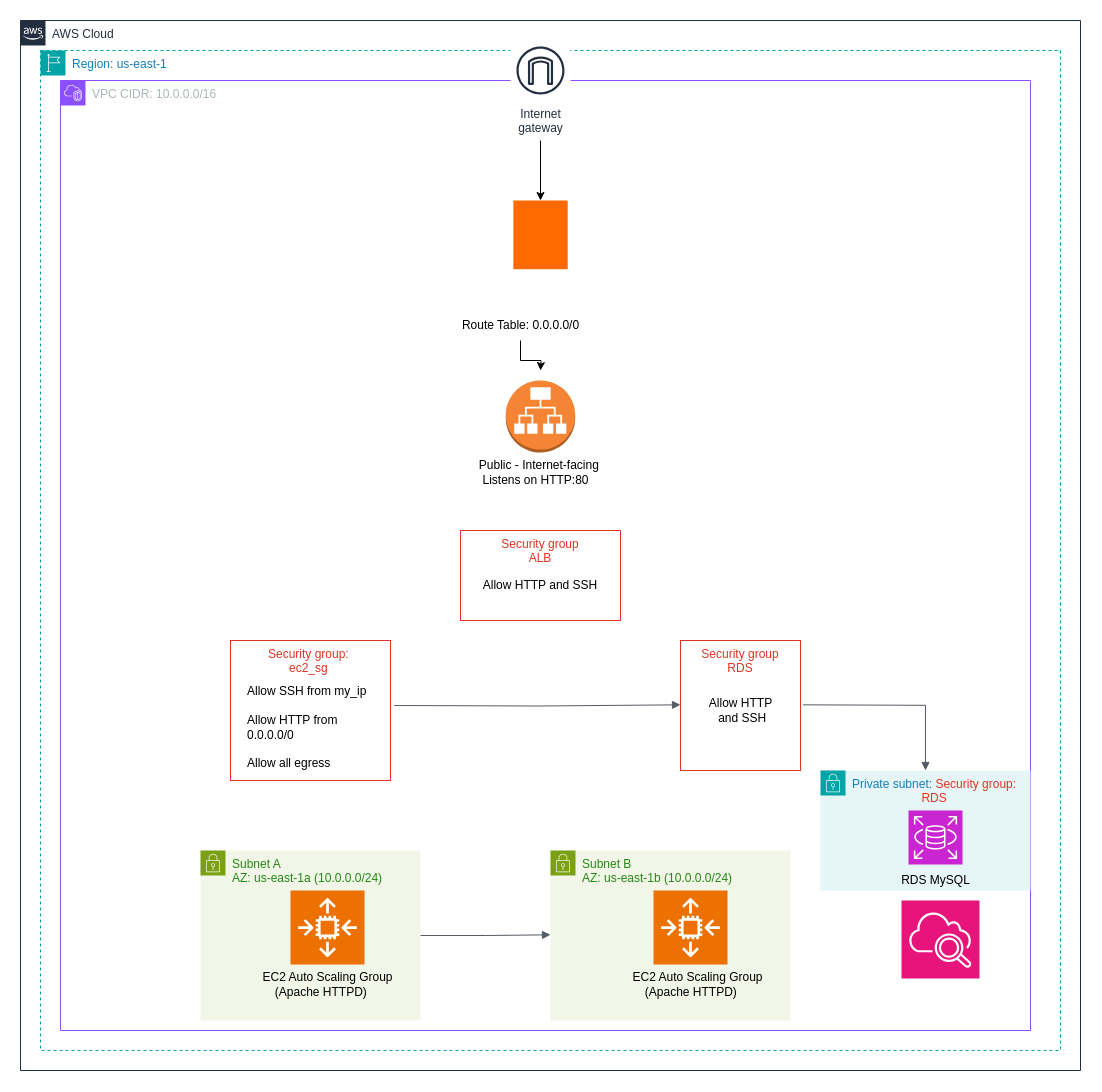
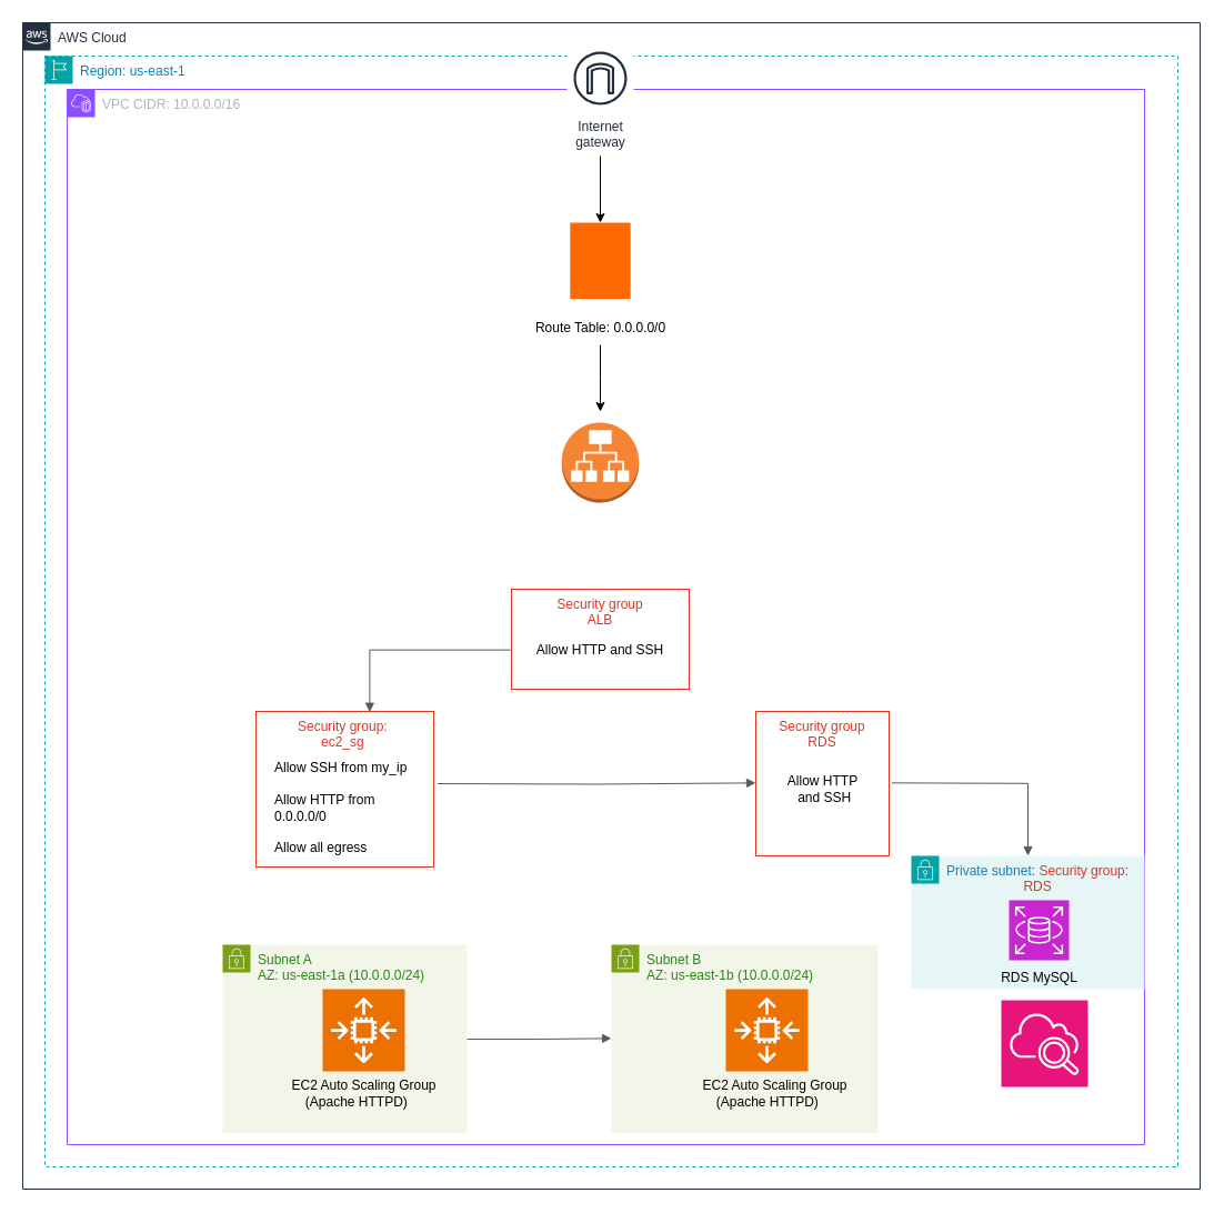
- <mxCell id="20" value="Route Table:&amp;nbsp;0.0.0.0/0" style="text;html=1;align=center;verticalAlign=middle;resizable=0;points=[];autosize=1;strokeColor=none;fillColor=none;" parent="4" vertex="1"><mxGeometry x="390" y="230" width="140" height="30" as="geometry" /></mxCell>
+ <mxCell id="20" value="Route Table:&amp;nbsp;0.0.0.0/0" style="text;html=1;align=center;verticalAlign=middle;resizable=0;points=[];autosize=1;strokeColor=none;fillColor=none;" parent="4" vertex="1"><mxGeometry x="410" y="200" width="140" height="30" as="geometry" /></mxCell>
- <mxCell id="15" value="&lt;div&gt;Public - Internet-facing&amp;nbsp;&lt;/div&gt;&lt;div&gt;&lt;span style=&quot;background-color: transparent; color: light-dark(rgb(0, 0, 0), rgb(255, 255, 255));&quot;&gt;Listens on HTTP:80&amp;nbsp; &amp;nbsp;&lt;/span&gt;&lt;/div&gt;" style="text;html=1;align=center;verticalAlign=middle;resizable=0;points=[];autosize=1;strokeColor=none;fillColor=none;" parent="4" vertex="1"><mxGeometry x="405" y="372" width="150" height="40" as="geometry" /></mxCell>
+ <mxCell id="28" value="" style="edgeStyle=orthogonalEdgeStyle;html=1;endArrow=none;elbow=vertical;startArrow=block;startFill=1;strokeColor=#545B64;rounded=0;entryX=-0.006;entryY=0.607;entryDx=0;entryDy=0;entryPerimeter=0;exitX=0.64;exitY=0.005;exitDx=0;exitDy=0;exitPerimeter=0;" edge="1" parent="4" source="13" target="23"><mxGeometry width="100" relative="1" as="geometry"><mxPoint x="270" y="505" as="sourcePoint" /><mxPoint x="340" y="504.33" as="targetPoint" /></mxGeometry></mxCell>
